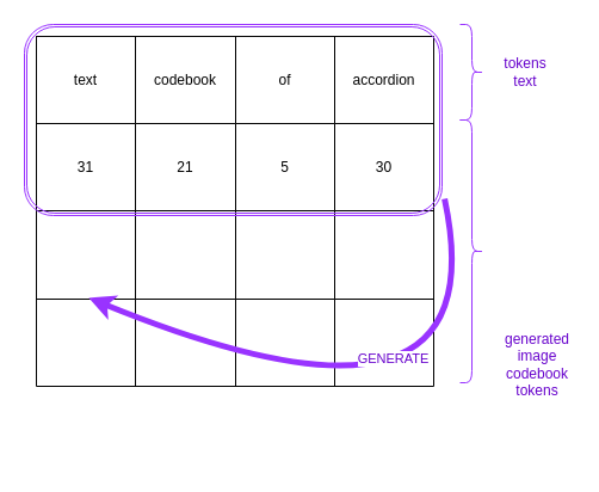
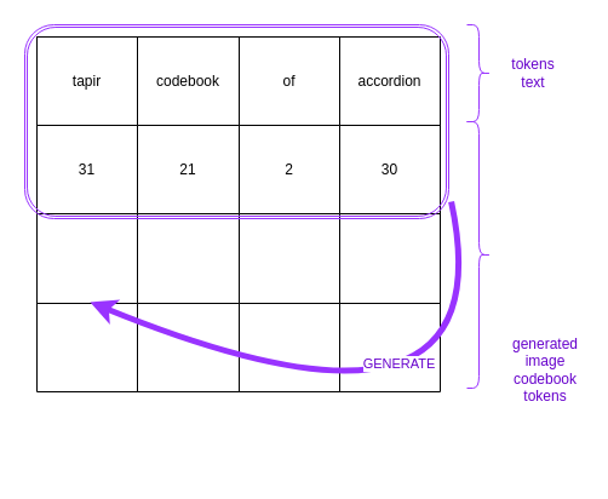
- <mxCell id="4" value="text" style="shape=partialRectangle;html=1;whiteSpace=wrap;connectable=0;fillColor=none;top=0;left=0;bottom=0;right=0;overflow=hidden;" vertex="1" parent="3"><mxGeometry width="83" height="73" as="geometry"><mxRectangle width="83" height="73" as="alternateBounds" /></mxGeometry></mxCell>
+ <mxCell id="4" value="tapir" style="shape=partialRectangle;html=1;whiteSpace=wrap;connectable=0;fillColor=none;top=0;left=0;bottom=0;right=0;overflow=hidden;" vertex="1" parent="3"><mxGeometry width="83" height="73" as="geometry"><mxRectangle width="83" height="73" as="alternateBounds" /></mxGeometry></mxCell>
- <mxCell id="11" value="5" style="shape=partialRectangle;html=1;whiteSpace=wrap;connectable=0;fillColor=none;top=0;left=0;bottom=0;right=0;overflow=hidden;" vertex="1" parent="8"><mxGeometry x="167" width="83" height="73" as="geometry"><mxRectangle width="83" height="73" as="alternateBounds" /></mxGeometry></mxCell>
+ <mxCell id="11" value="2" style="shape=partialRectangle;html=1;whiteSpace=wrap;connectable=0;fillColor=none;top=0;left=0;bottom=0;right=0;overflow=hidden;" vertex="1" parent="8"><mxGeometry x="167" width="83" height="73" as="geometry"><mxRectangle width="83" height="73" as="alternateBounds" /></mxGeometry></mxCell>
